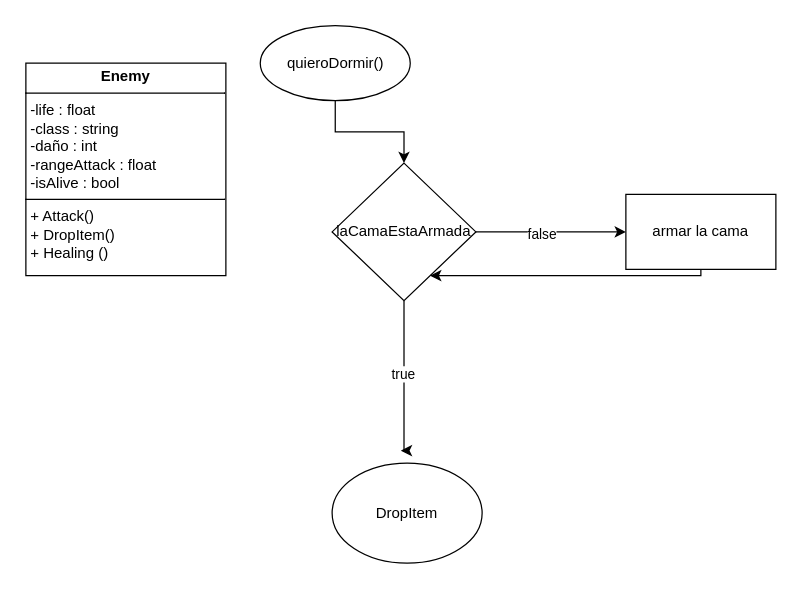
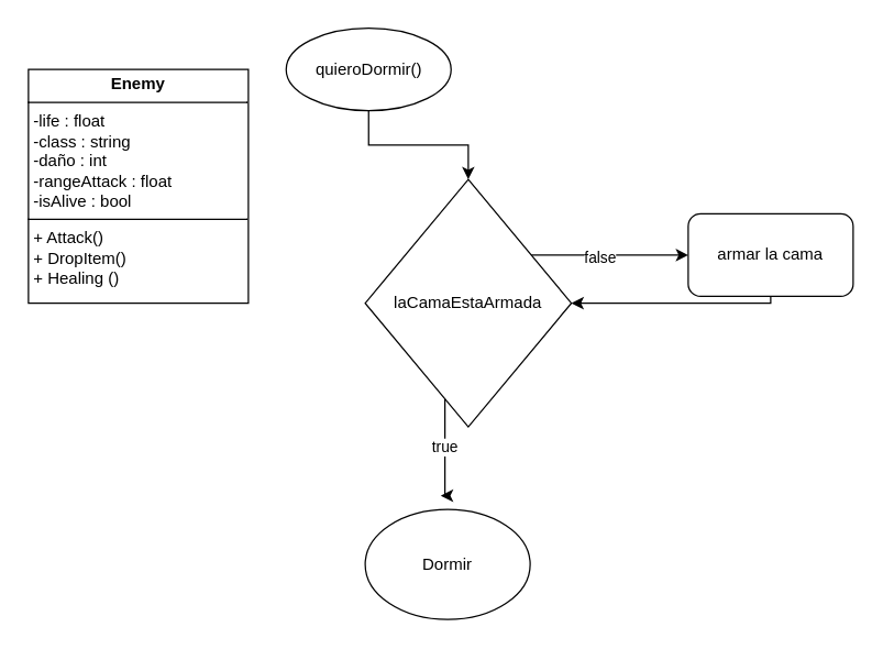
- <mxCell id="7" value="laCamaEstaArmada" style="rhombus;whiteSpace=wrap;html=1;" vertex="1" parent="1"><mxGeometry x="265" y="130" width="115" height="110" as="geometry" /></mxCell>
+ <mxCell id="7" value="laCamaEstaArmada" style="rhombus;whiteSpace=wrap;html=1;" vertex="1" parent="1"><mxGeometry x="265" y="130" width="150" height="180" as="geometry" /></mxCell>
- <mxCell id="9" value="armar la cama" style="rounded=0;whiteSpace=wrap;html=1;" vertex="1" parent="1"><mxGeometry x="500" y="155" width="120" height="60" as="geometry" /></mxCell>
+ <mxCell id="9" value="armar la cama" style="whiteSpace=wrap;html=1;rounded=1;" vertex="1" parent="1"><mxGeometry x="500" y="155" width="120" height="60" as="geometry" /></mxCell>
- <mxCell id="12" value="DropItem" style="ellipse;whiteSpace=wrap;html=1;" vertex="1" parent="1"><mxGeometry x="265" y="370" width="120" height="80" as="geometry" /></mxCell>
+ <mxCell id="12" value="Dormir" style="ellipse;whiteSpace=wrap;html=1;" vertex="1" parent="1"><mxGeometry x="265" y="370" width="120" height="80" as="geometry" /></mxCell>
